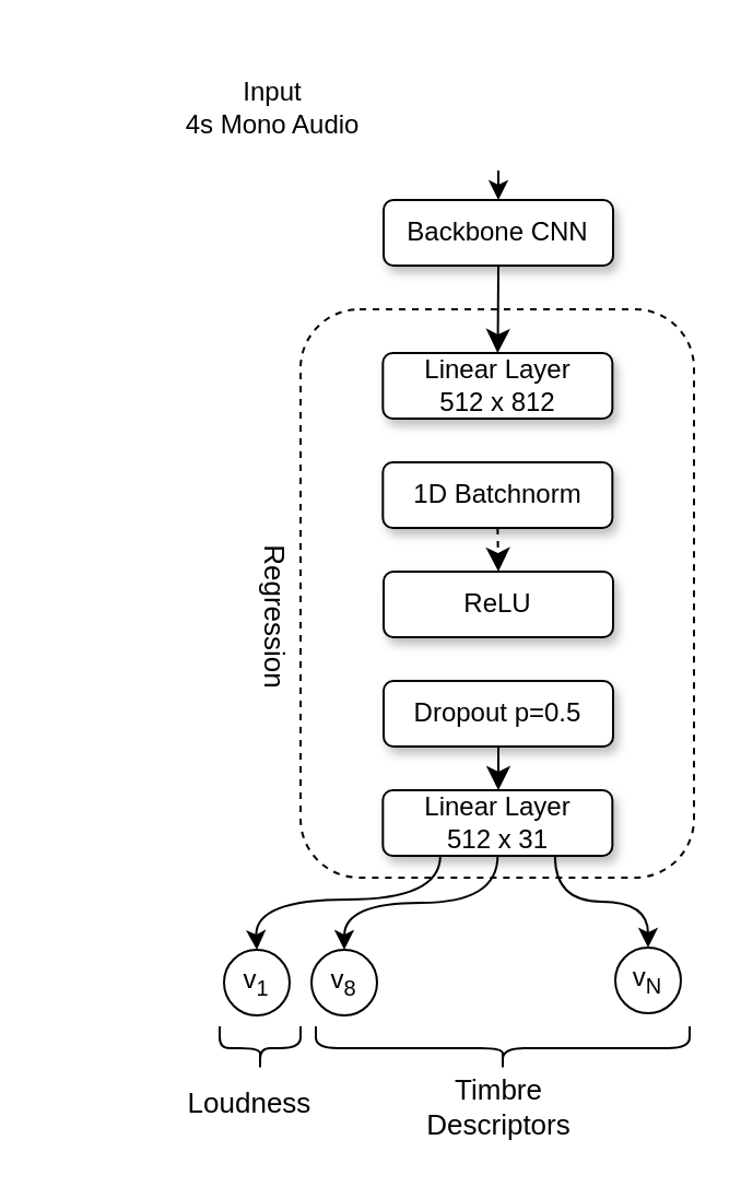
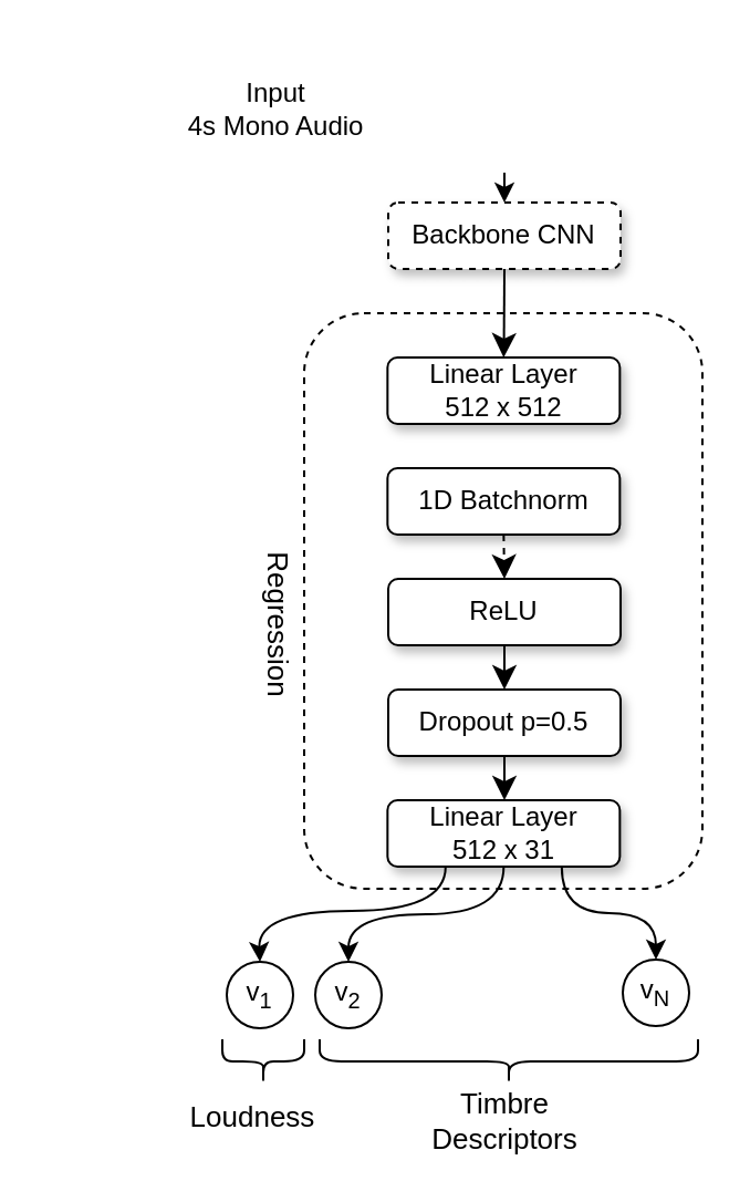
- <mxCell id="5" value="Backbone CNN" style="whiteSpace=wrap;html=1;shadow=1;rounded=1;glass=0;" parent="1" vertex="1"><mxGeometry x="175" y="91" width="105" height="30" as="geometry" /></mxCell>
+ <mxCell id="5" value="Backbone CNN" style="whiteSpace=wrap;html=1;shadow=1;rounded=1;glass=0;dashed=1;" parent="1" vertex="1"><mxGeometry x="175" y="91" width="105" height="30" as="geometry" /></mxCell>
- <mxCell id="8" value="&lt;div&gt;Linear Layer &lt;br&gt;&lt;/div&gt;&lt;div&gt;512 x 812&lt;br&gt;&lt;/div&gt;" style="whiteSpace=wrap;html=1;shadow=1;rounded=1;glass=0;" parent="1" vertex="1"><mxGeometry x="174.67" y="161" width="105" height="30" as="geometry" /></mxCell>
+ <mxCell id="8" value="&lt;div&gt;Linear Layer &lt;br&gt;&lt;/div&gt;&lt;div&gt;512 x 512&lt;br&gt;&lt;/div&gt;" style="whiteSpace=wrap;html=1;shadow=1;rounded=1;glass=0;" parent="1" vertex="1"><mxGeometry x="174.67" y="161" width="105" height="30" as="geometry" /></mxCell>
+ <mxCell id="12" style="edgeStyle=none;rounded=1;sketch=0;jumpStyle=gap;jumpSize=6;orthogonalLoop=1;jettySize=auto;html=1;exitX=0.5;exitY=1;exitDx=0;exitDy=0;entryX=0.5;entryY=0;entryDx=0;entryDy=0;shadow=0;startArrow=none;startFill=0;endArrow=classic;endFill=1;startSize=10;endSize=8;sourcePerimeterSpacing=0;targetPerimeterSpacing=1;strokeWidth=1;" parent="1" source="13" target="15" edge="1"><mxGeometry relative="1" as="geometry" /></mxCell>
- <mxCell id="21" value="v&lt;sub&gt;8&lt;/sub&gt;" style="ellipse;whiteSpace=wrap;html=1;aspect=fixed;" parent="1" vertex="1"><mxGeometry x="142" y="434" width="30" height="30" as="geometry" /></mxCell>
+ <mxCell id="21" value="v&lt;sub&gt;2&lt;/sub&gt;" style="ellipse;whiteSpace=wrap;html=1;aspect=fixed;" parent="1" vertex="1"><mxGeometry x="142" y="434" width="30" height="30" as="geometry" /></mxCell>
